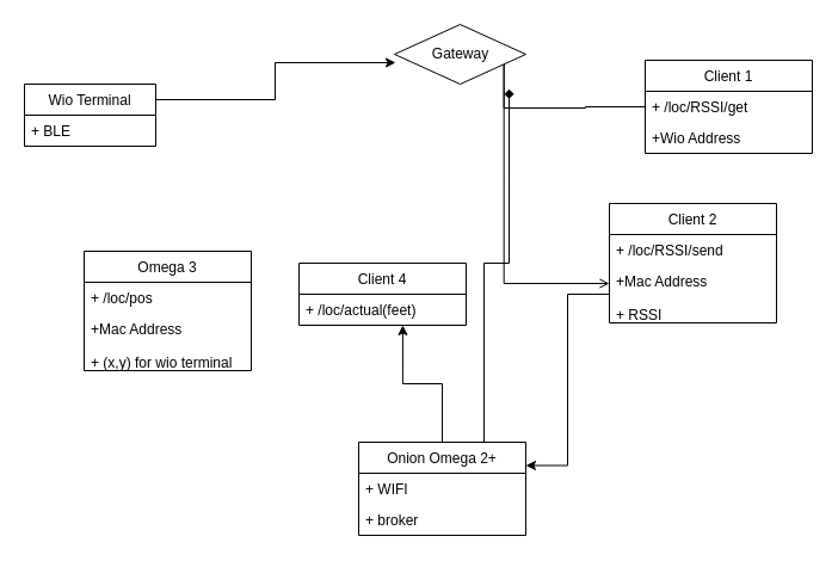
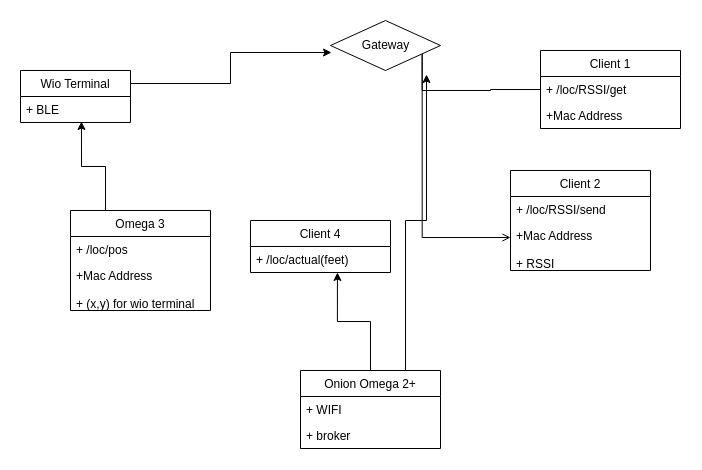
- <mxCell id="18" style="edgeStyle=orthogonalEdgeStyle;rounded=0;orthogonalLoop=1;jettySize=auto;html=1;exitX=0.75;exitY=0;exitDx=0;exitDy=0;entryX=0.873;entryY=1.08;entryDx=0;entryDy=0;entryPerimeter=0;endArrow=diamond;" edge="1" parent="1" source="22" target="25"><mxGeometry relative="1" as="geometry"><mxPoint x="402.5" y="370" as="sourcePoint" /><mxPoint x="446.98" y="101.012" as="targetPoint" /></mxGeometry></mxCell>
+ <mxCell id="18" style="edgeStyle=orthogonalEdgeStyle;rounded=0;orthogonalLoop=1;jettySize=auto;html=1;exitX=0.75;exitY=0;exitDx=0;exitDy=0;entryX=0.873;entryY=1.08;entryDx=0;entryDy=0;entryPerimeter=0;" edge="1" parent="1" source="22" target="25"><mxGeometry relative="1" as="geometry"><mxPoint x="402.5" y="370" as="sourcePoint" /><mxPoint x="446.98" y="101.012" as="targetPoint" /></mxGeometry></mxCell>
- <mxCell id="4" value="+Wio Address" style="text;strokeColor=none;fillColor=none;align=left;verticalAlign=top;spacingLeft=4;spacingRight=4;overflow=hidden;rotatable=0;points=[[0,0.5],[1,0.5]];portConstraint=eastwest;" parent="2" vertex="1"><mxGeometry y="52" width="140" height="26" as="geometry" /></mxCell>
+ <mxCell id="4" value="+Mac Address" style="text;strokeColor=none;fillColor=none;align=left;verticalAlign=top;spacingLeft=4;spacingRight=4;overflow=hidden;rotatable=0;points=[[0,0.5],[1,0.5]];portConstraint=eastwest;" parent="2" vertex="1"><mxGeometry y="52" width="140" height="26" as="geometry" /></mxCell>
+ <mxCell id="9" style="edgeStyle=orthogonalEdgeStyle;rounded=0;orthogonalLoop=1;jettySize=auto;html=1;exitX=0.25;exitY=0;exitDx=0;exitDy=0;entryX=0.469;entryY=0.962;entryDx=0;entryDy=0;entryPerimeter=0;" parent="1" source="10" target="19" edge="1"><mxGeometry relative="1" as="geometry" /></mxCell>
- <mxCell id="20" style="edgeStyle=orthogonalEdgeStyle;rounded=0;orthogonalLoop=1;jettySize=auto;html=1;exitX=0;exitY=0.5;exitDx=0;exitDy=0;entryX=1;entryY=0.25;entryDx=0;entryDy=0;" parent="1" source="7" target="22" edge="1"><mxGeometry relative="1" as="geometry"><mxPoint x="430" y="395" as="targetPoint" /></mxGeometry></mxCell>
